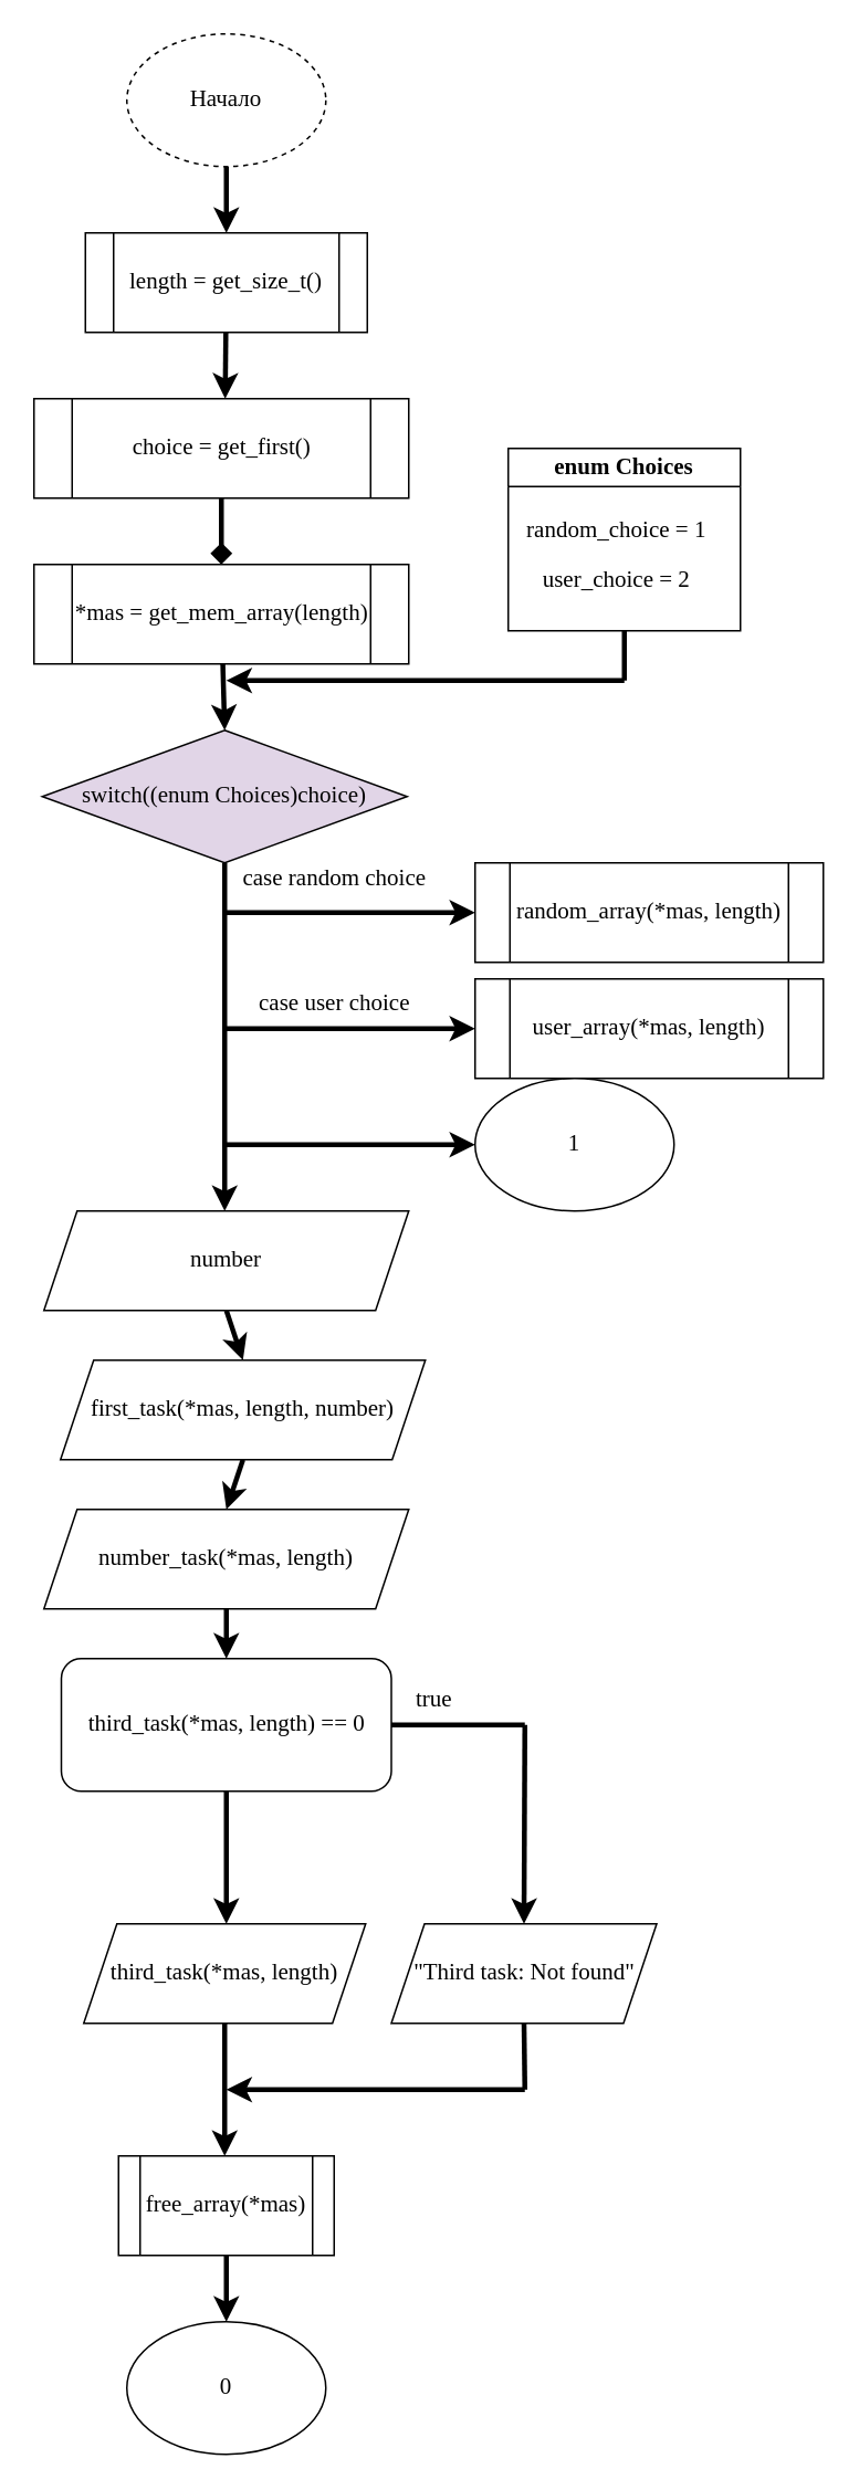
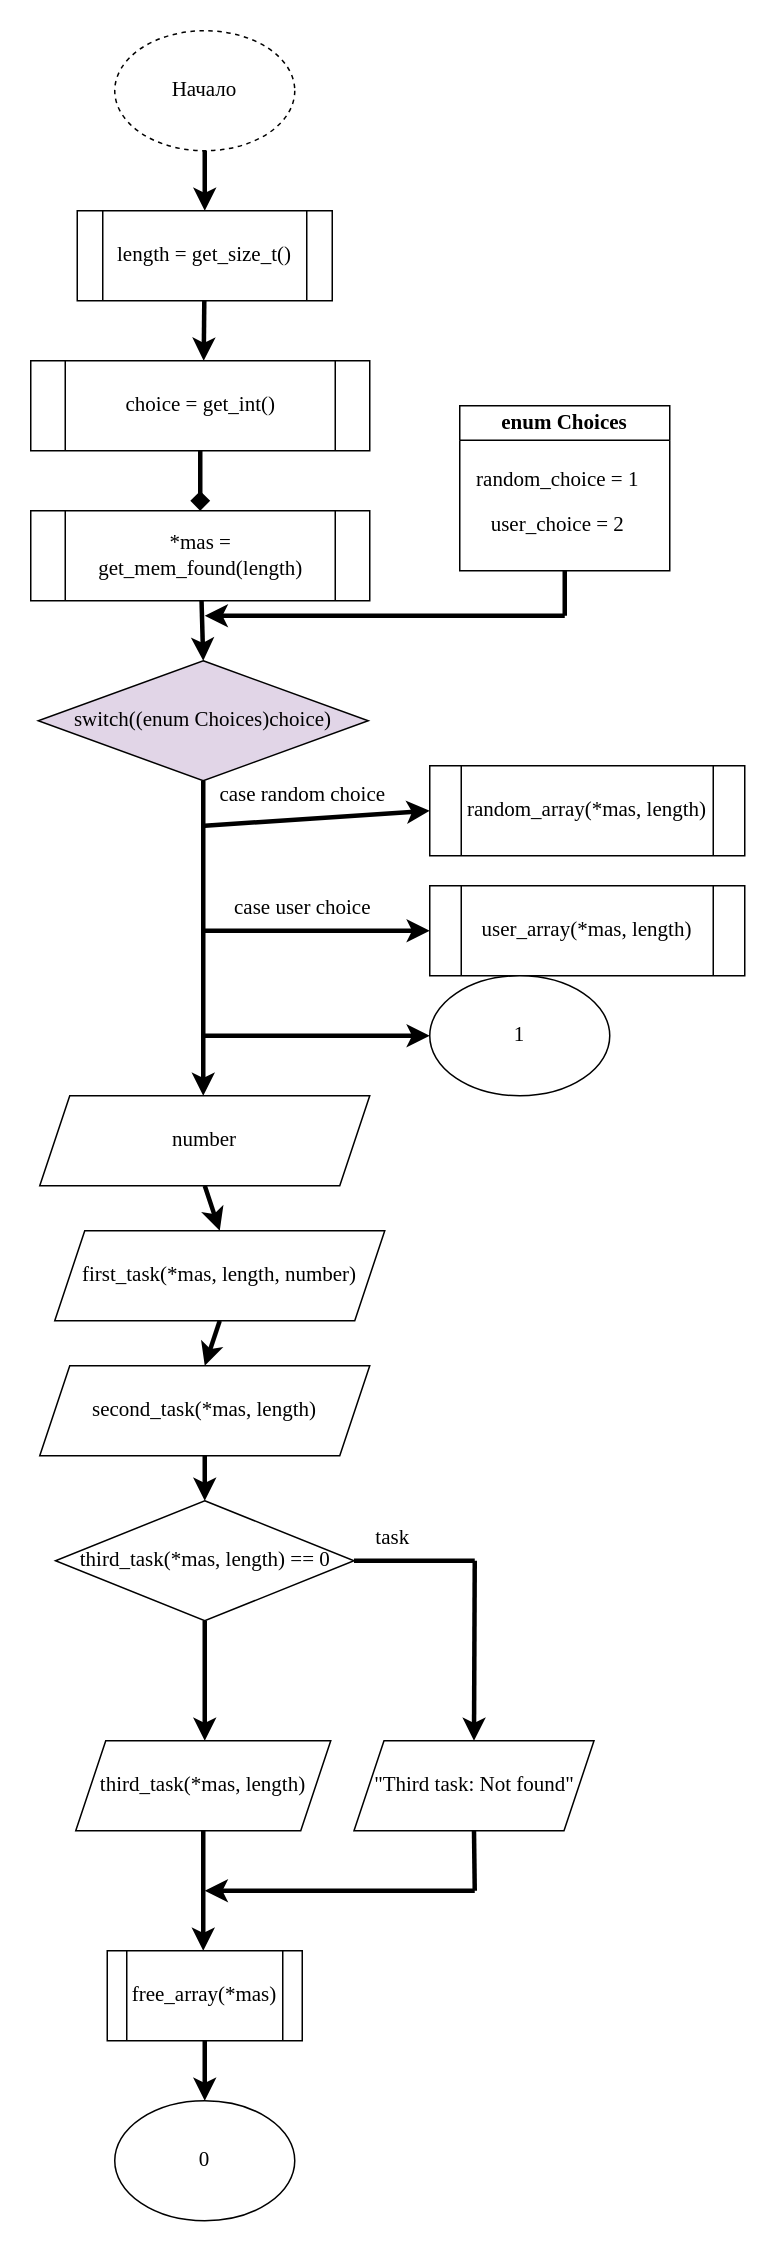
- <mxCell id="43" value="choice = get_first()" style="shape=process;whiteSpace=wrap;html=1;backgroundOutline=1;strokeColor=#000000;fontFamily=Times New Roman;fontSize=14;fontColor=#000000;fillColor=#FFFFFF;" vertex="1" parent="1"><mxGeometry x="20" y="240" width="226" height="60" as="geometry" /></mxCell>
+ <mxCell id="43" value="choice = get_int()" style="shape=process;whiteSpace=wrap;html=1;backgroundOutline=1;strokeColor=#000000;fontFamily=Times New Roman;fontSize=14;fontColor=#000000;fillColor=#FFFFFF;" vertex="1" parent="1"><mxGeometry x="20" y="240" width="226" height="60" as="geometry" /></mxCell>
- <mxCell id="6" value="*mas = get_mem_array(length)" style="shape=process;whiteSpace=wrap;html=1;backgroundOutline=1;strokeColor=#000000;fontFamily=Times New Roman;fontSize=14;fontColor=#000000;fillColor=#FFFFFF;" vertex="1" parent="1"><mxGeometry x="20" y="340" width="226" height="60" as="geometry" /></mxCell>
+ <mxCell id="6" value="*mas = get_mem_found(length)" style="shape=process;whiteSpace=wrap;html=1;backgroundOutline=1;strokeColor=#000000;fontFamily=Times New Roman;fontSize=14;fontColor=#000000;fillColor=#FFFFFF;" vertex="1" parent="1"><mxGeometry x="20" y="340" width="226" height="60" as="geometry" /></mxCell>
- <mxCell id="11" value="random_array(*mas, length)" style="shape=process;whiteSpace=wrap;html=1;backgroundOutline=1;strokeColor=#000000;fontFamily=Times New Roman;fontSize=14;fontColor=#000000;fillColor=#FFFFFF;" vertex="1" parent="1"><mxGeometry x="286" y="520" width="210" height="60" as="geometry" /></mxCell>
+ <mxCell id="11" value="random_array(*mas, length)" style="shape=process;whiteSpace=wrap;html=1;backgroundOutline=1;strokeColor=#000000;fontFamily=Times New Roman;fontSize=14;fontColor=#000000;fillColor=#FFFFFF;" vertex="1" parent="1"><mxGeometry x="286" y="510" width="210" height="60" as="geometry" /></mxCell>
- <mxCell id="20" value="number_task(*mas, length)" style="shape=parallelogram;perimeter=parallelogramPerimeter;whiteSpace=wrap;html=1;fixedSize=1;strokeColor=#000000;fontFamily=Times New Roman;fontSize=14;fontColor=#000000;fillColor=#FFFFFF;" vertex="1" parent="1"><mxGeometry x="26" y="910" width="220" height="60" as="geometry" /></mxCell>
+ <mxCell id="20" value="second_task(*mas, length)" style="shape=parallelogram;perimeter=parallelogramPerimeter;whiteSpace=wrap;html=1;fixedSize=1;strokeColor=#000000;fontFamily=Times New Roman;fontSize=14;fontColor=#000000;fillColor=#FFFFFF;" vertex="1" parent="1"><mxGeometry x="26" y="910" width="220" height="60" as="geometry" /></mxCell>
- <mxCell id="25" value="true" style="text;html=1;align=center;verticalAlign=middle;resizable=0;points=[];autosize=1;strokeColor=none;fillColor=none;fontSize=14;fontFamily=Times New Roman;fontColor=#000000;" vertex="1" parent="1"><mxGeometry x="236" y="1010" width="50" height="30" as="geometry" /></mxCell>
+ <mxCell id="25" value="task" style="text;html=1;align=center;verticalAlign=middle;resizable=0;points=[];autosize=1;strokeColor=none;fillColor=none;fontSize=14;fontFamily=Times New Roman;fontColor=#000000;" vertex="1" parent="1"><mxGeometry x="236" y="1010" width="50" height="30" as="geometry" /></mxCell>
- <mxCell id="21" value="third_task(*mas, length) == 0" style="whiteSpace=wrap;html=1;strokeColor=#000000;fontFamily=Times New Roman;fontSize=14;fontColor=#000000;fillColor=#FFFFFF;rounded=1;" vertex="1" parent="1"><mxGeometry x="36.5" y="1000" width="199" height="80" as="geometry" /></mxCell>
+ <mxCell id="21" value="third_task(*mas, length) == 0" style="rhombus;whiteSpace=wrap;html=1;strokeColor=#000000;fontFamily=Times New Roman;fontSize=14;fontColor=#000000;fillColor=#FFFFFF;" vertex="1" parent="1"><mxGeometry x="36.5" y="1000" width="199" height="80" as="geometry" /></mxCell>
